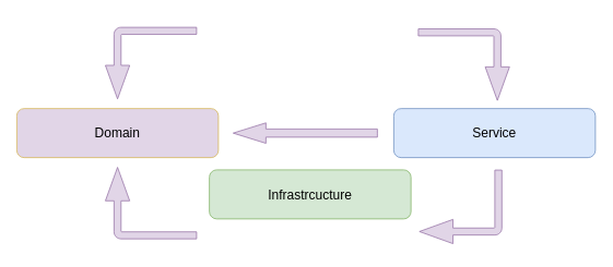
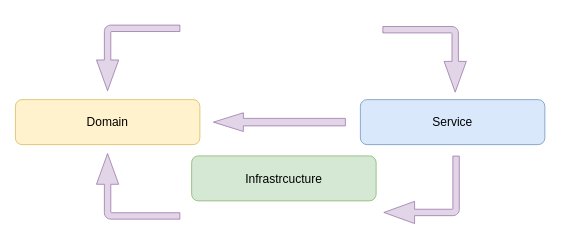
- <mxCell id="3" value="&lt;font style=&quot;font-size: 16px&quot;&gt;Domain&lt;/font&gt;" style="rounded=1;whiteSpace=wrap;html=1;fillColor=#e1d5e7;strokeColor=#d6b656;" vertex="1" parent="1"><mxGeometry x="20" y="132" width="246" height="60" as="geometry" /></mxCell>
+ <mxCell id="3" value="&lt;font style=&quot;font-size: 16px&quot;&gt;Domain&lt;/font&gt;" style="rounded=1;whiteSpace=wrap;html=1;fillColor=#fff2cc;strokeColor=#d6b656;" vertex="1" parent="1"><mxGeometry x="20" y="132" width="246" height="60" as="geometry" /></mxCell>
